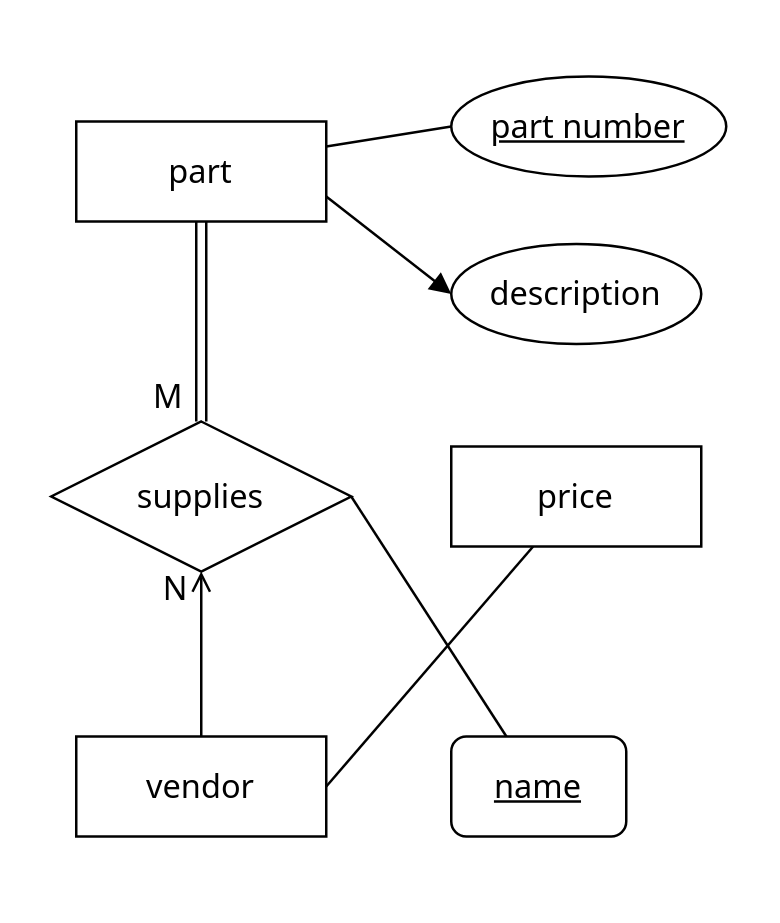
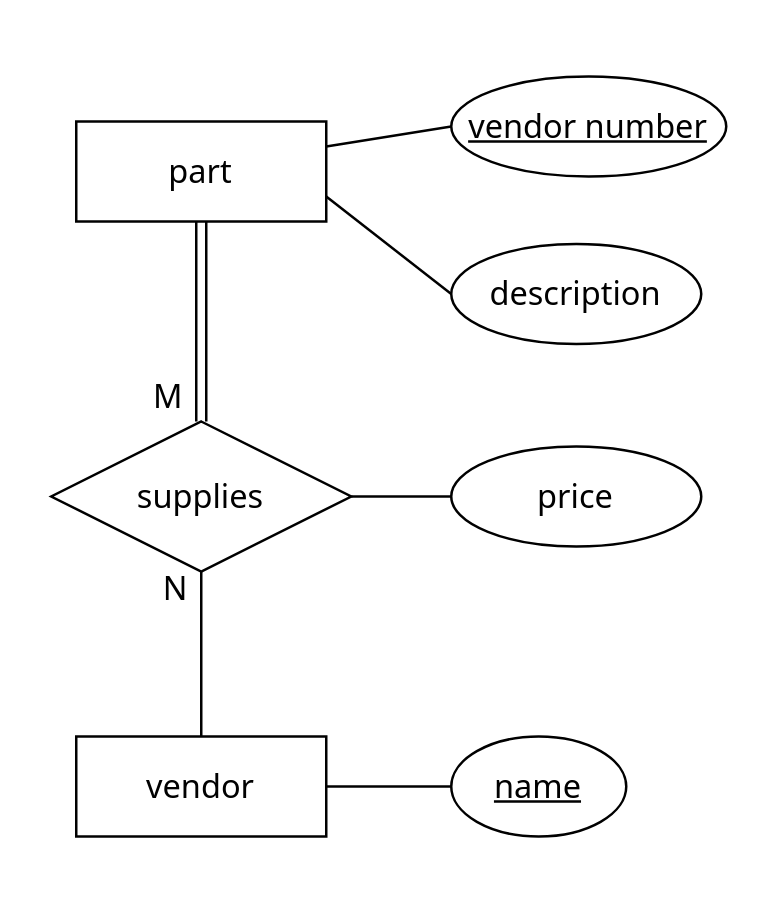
- <mxCell id="5" value="part number" style="ellipse;whiteSpace=wrap;html=1;align=center;fontStyle=4;fontSize=13;fontFamily=Noto Sans;fontSource=https%3A%2F%2Ffonts.googleapis.com%2Fcss%3Ffamily%3DNoto%2BSans;" parent="1" vertex="1"><mxGeometry x="180" y="30" width="110" height="40" as="geometry" /></mxCell>
+ <mxCell id="5" value="vendor number" style="ellipse;whiteSpace=wrap;html=1;align=center;fontStyle=4;fontSize=13;fontFamily=Noto Sans;fontSource=https%3A%2F%2Ffonts.googleapis.com%2Fcss%3Ffamily%3DNoto%2BSans;" parent="1" vertex="1"><mxGeometry x="180" y="30" width="110" height="40" as="geometry" /></mxCell>
- <mxCell id="8" value="" style="endArrow=block;html=1;rounded=0;entryX=0;entryY=0.5;entryDx=0;entryDy=0;exitX=1;exitY=0.75;exitDx=0;exitDy=0;fontSize=13;fontFamily=Noto Sans;fontSource=https%3A%2F%2Ffonts.googleapis.com%2Fcss%3Ffamily%3DNoto%2BSans;" parent="1" source="2" target="6" edge="1"><mxGeometry relative="1" as="geometry"><mxPoint x="123.284" y="150.858" as="sourcePoint" /><mxPoint x="180" y="105" as="targetPoint" /></mxGeometry></mxCell>
+ <mxCell id="8" value="" style="endArrow=none;html=1;rounded=0;entryX=0;entryY=0.5;entryDx=0;entryDy=0;exitX=1;exitY=0.75;exitDx=0;exitDy=0;fontSize=13;fontFamily=Noto Sans;fontSource=https%3A%2F%2Ffonts.googleapis.com%2Fcss%3Ffamily%3DNoto%2BSans;" parent="1" source="2" target="6" edge="1"><mxGeometry relative="1" as="geometry"><mxPoint x="123.284" y="150.858" as="sourcePoint" /><mxPoint x="180" y="105" as="targetPoint" /></mxGeometry></mxCell>
- <mxCell id="15" value="price" style="whiteSpace=wrap;html=1;align=center;fontFamily=Noto Sans;fontSource=https%3A%2F%2Ffonts.googleapis.com%2Fcss%3Ffamily%3DNoto%2BSans;fontSize=13;rounded=0;" parent="1" vertex="1"><mxGeometry x="180" y="178" width="100" height="40" as="geometry" /></mxCell>
+ <mxCell id="15" value="price" style="ellipse;whiteSpace=wrap;html=1;align=center;fontFamily=Noto Sans;fontSource=https%3A%2F%2Ffonts.googleapis.com%2Fcss%3Ffamily%3DNoto%2BSans;fontSize=13;" parent="1" vertex="1"><mxGeometry x="180" y="178" width="100" height="40" as="geometry" /></mxCell>
- <mxCell id="16" value="" style="endArrow=none;html=1;rounded=0;exitX=1;exitY=0.5;exitDx=0;exitDy=0;fontSize=13;fontFamily=Noto Sans;fontSource=https%3A%2F%2Ffonts.googleapis.com%2Fcss%3Ffamily%3DNoto%2BSans;" parent="1" source="3" target="13" edge="1"><mxGeometry relative="1" as="geometry"><mxPoint x="140" y="103" as="sourcePoint" /><mxPoint x="190" y="127" as="targetPoint" /></mxGeometry></mxCell>
+ <mxCell id="16" value="" style="endArrow=none;html=1;rounded=0;entryX=0;entryY=0.5;entryDx=0;entryDy=0;exitX=1;exitY=0.5;exitDx=0;exitDy=0;fontSize=13;fontFamily=Noto Sans;fontSource=https%3A%2F%2Ffonts.googleapis.com%2Fcss%3Ffamily%3DNoto%2BSans;" parent="1" source="3" target="15" edge="1"><mxGeometry relative="1" as="geometry"><mxPoint x="140" y="103" as="sourcePoint" /><mxPoint x="190" y="127" as="targetPoint" /></mxGeometry></mxCell>
- <mxCell id="9" value="" style="endArrow=open;html=1;rounded=0;exitX=0.5;exitY=0;exitDx=0;exitDy=0;entryX=0.5;entryY=1;entryDx=0;entryDy=0;fontSize=13;fontFamily=Noto Sans;fontSource=https%3A%2F%2Ffonts.googleapis.com%2Fcss%3Ffamily%3DNoto%2BSans;" parent="1" source="4" target="3" edge="1"><mxGeometry relative="1" as="geometry"><mxPoint x="220" y="209" as="sourcePoint" /><mxPoint x="220" y="275" as="targetPoint" /></mxGeometry></mxCell>
+ <mxCell id="9" value="" style="endArrow=none;html=1;rounded=0;exitX=0.5;exitY=0;exitDx=0;exitDy=0;entryX=0.5;entryY=1;entryDx=0;entryDy=0;fontSize=13;fontFamily=Noto Sans;fontSource=https%3A%2F%2Ffonts.googleapis.com%2Fcss%3Ffamily%3DNoto%2BSans;" parent="1" source="4" target="3" edge="1"><mxGeometry relative="1" as="geometry"><mxPoint x="220" y="209" as="sourcePoint" /><mxPoint x="220" y="275" as="targetPoint" /></mxGeometry></mxCell>
- <mxCell id="14" value="" style="endArrow=none;html=1;rounded=0;exitX=1;exitY=0.5;exitDx=0;exitDy=0;fontSize=13;fontFamily=Noto Sans;fontSource=https%3A%2F%2Ffonts.googleapis.com%2Fcss%3Ffamily%3DNoto%2BSans;" parent="1" source="4" target="15" edge="1"><mxGeometry relative="1" as="geometry"><mxPoint x="160" y="228" as="sourcePoint" /><mxPoint x="210" y="252" as="targetPoint" /></mxGeometry></mxCell>
+ <mxCell id="14" value="" style="endArrow=none;html=1;rounded=0;entryX=0;entryY=0.5;entryDx=0;entryDy=0;exitX=1;exitY=0.5;exitDx=0;exitDy=0;fontSize=13;fontFamily=Noto Sans;fontSource=https%3A%2F%2Ffonts.googleapis.com%2Fcss%3Ffamily%3DNoto%2BSans;" parent="1" source="4" target="13" edge="1"><mxGeometry relative="1" as="geometry"><mxPoint x="160" y="228" as="sourcePoint" /><mxPoint x="210" y="252" as="targetPoint" /></mxGeometry></mxCell>
- <mxCell id="13" value="name" style="whiteSpace=wrap;html=1;align=center;fontStyle=4;fontSize=13;fontFamily=Noto Sans;fontSource=https%3A%2F%2Ffonts.googleapis.com%2Fcss%3Ffamily%3DNoto%2BSans;rounded=1;" parent="1" vertex="1"><mxGeometry x="180" y="294" width="70" height="40" as="geometry" /></mxCell>
+ <mxCell id="13" value="name" style="ellipse;whiteSpace=wrap;html=1;align=center;fontStyle=4;fontSize=13;fontFamily=Noto Sans;fontSource=https%3A%2F%2Ffonts.googleapis.com%2Fcss%3Ffamily%3DNoto%2BSans;" parent="1" vertex="1"><mxGeometry x="180" y="294" width="70" height="40" as="geometry" /></mxCell>
